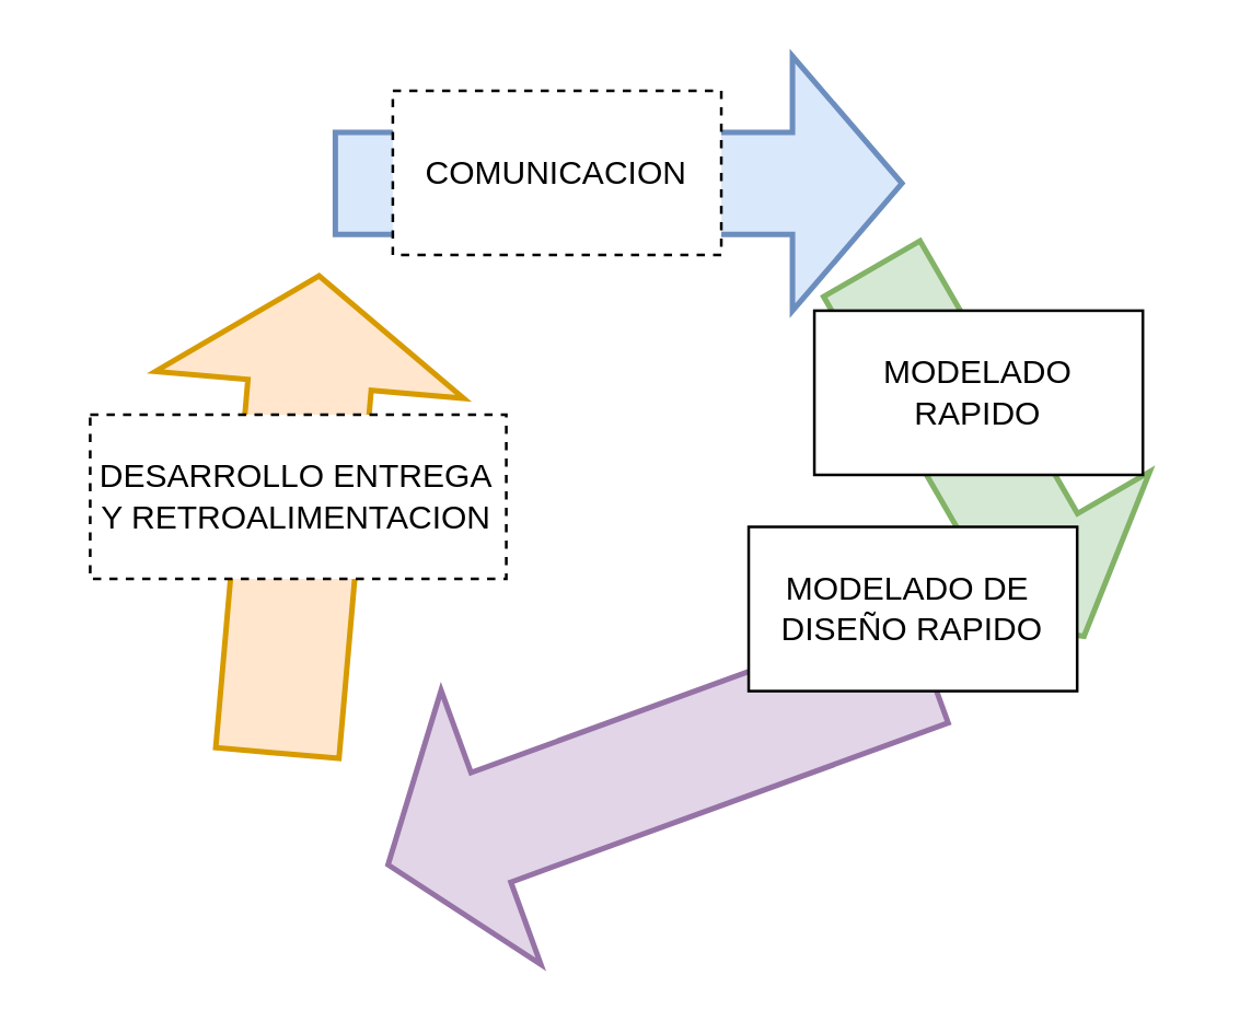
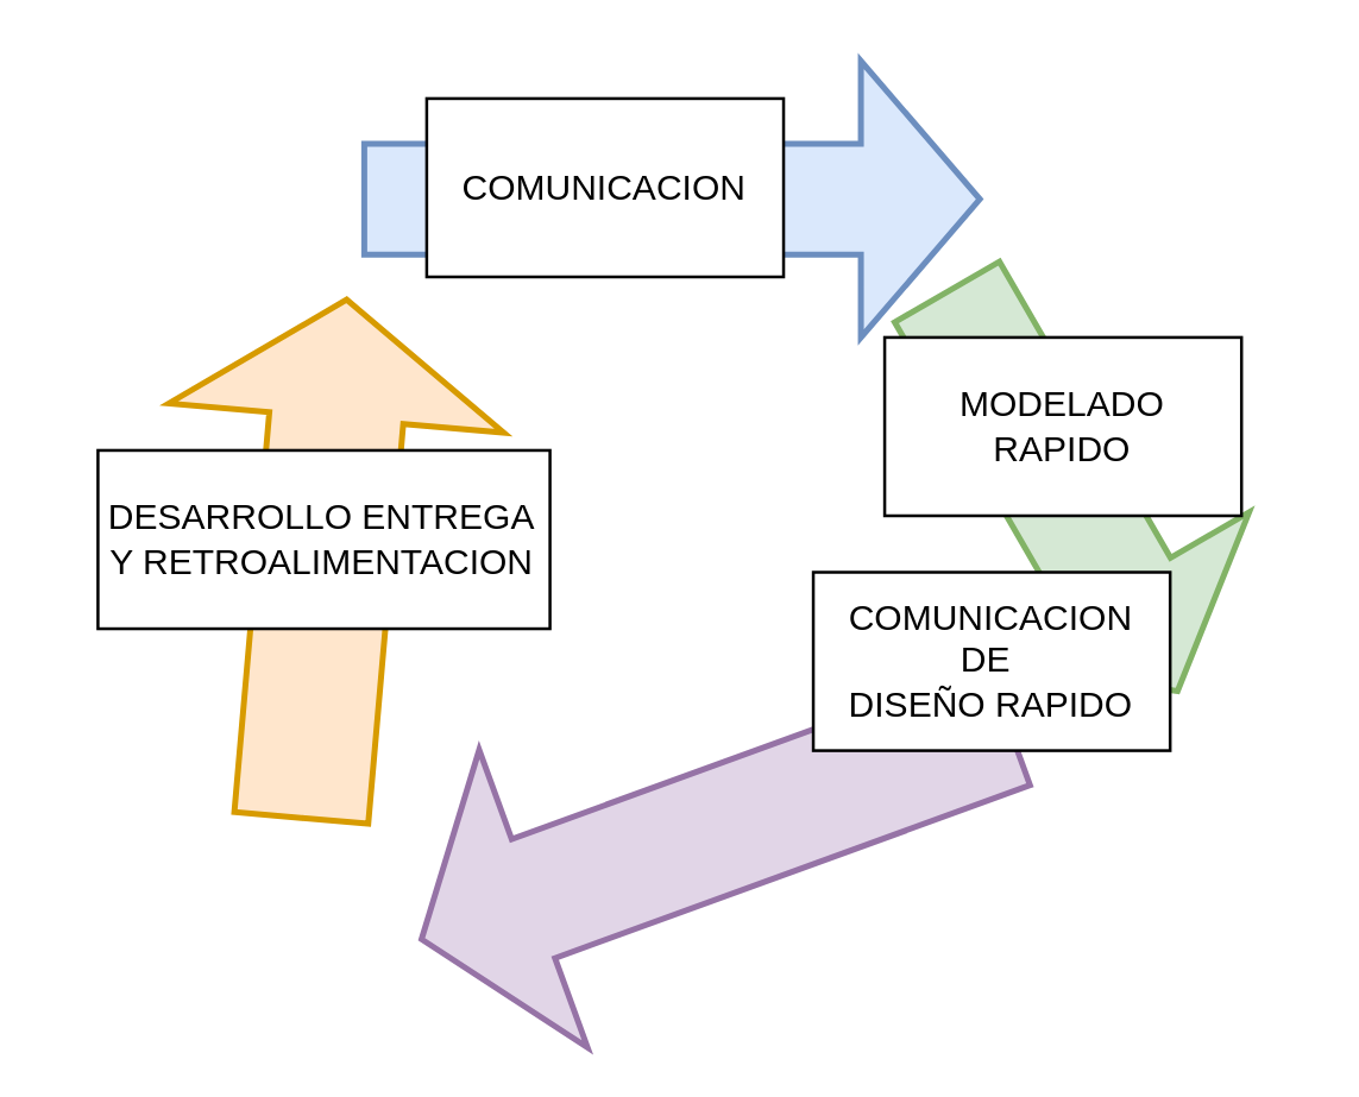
- <mxCell id="6" value="COMUNICACION" style="rounded=0;whiteSpace=wrap;html=1;dashed=1;" parent="1" vertex="1"><mxGeometry x="143" y="32.64" width="120" height="60" as="geometry" /></mxCell>
+ <mxCell id="6" value="COMUNICACION" style="rounded=0;whiteSpace=wrap;html=1;" parent="1" vertex="1"><mxGeometry x="143" y="32.64" width="120" height="60" as="geometry" /></mxCell>
- <mxCell id="9" value="DESARROLLO ENTREGA Y RETROALIMENTACION" style="rounded=0;whiteSpace=wrap;html=1;dashed=1;" parent="1" vertex="1"><mxGeometry x="32.45" y="151" width="152" height="60" as="geometry" /></mxCell>
+ <mxCell id="9" value="DESARROLLO ENTREGA Y RETROALIMENTACION" style="rounded=0;whiteSpace=wrap;html=1;" parent="1" vertex="1"><mxGeometry x="32.45" y="151" width="152" height="60" as="geometry" /></mxCell>
- <mxCell id="8" value="MODELADO DE&amp;nbsp;&lt;br&gt;DISEÑO RAPIDO" style="rounded=0;whiteSpace=wrap;html=1;" parent="1" vertex="1"><mxGeometry x="273" y="192" width="120" height="60" as="geometry" /></mxCell>
+ <mxCell id="8" value="COMUNICACION DE&amp;nbsp;&lt;br&gt;DISEÑO RAPIDO" style="rounded=0;whiteSpace=wrap;html=1;" parent="1" vertex="1"><mxGeometry x="273" y="192" width="120" height="60" as="geometry" /></mxCell>
